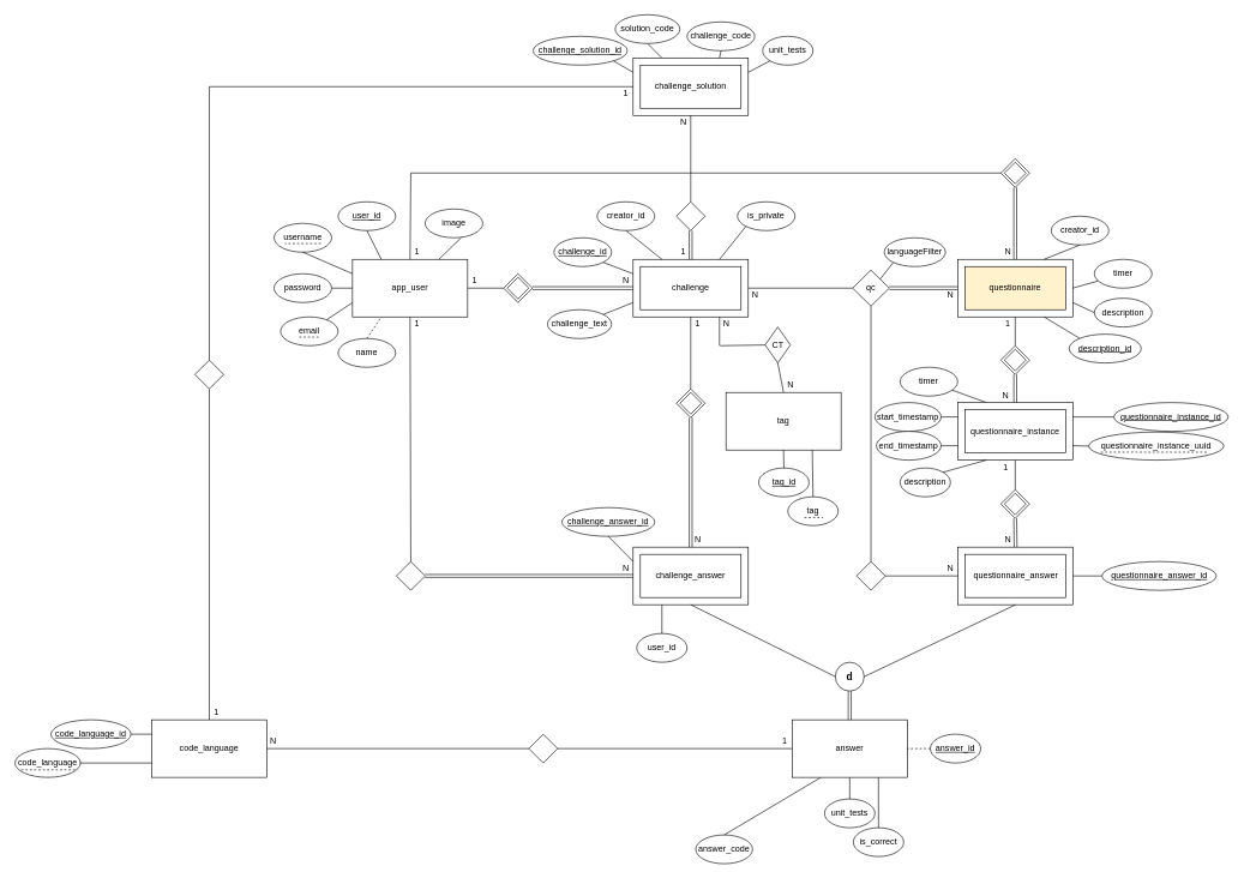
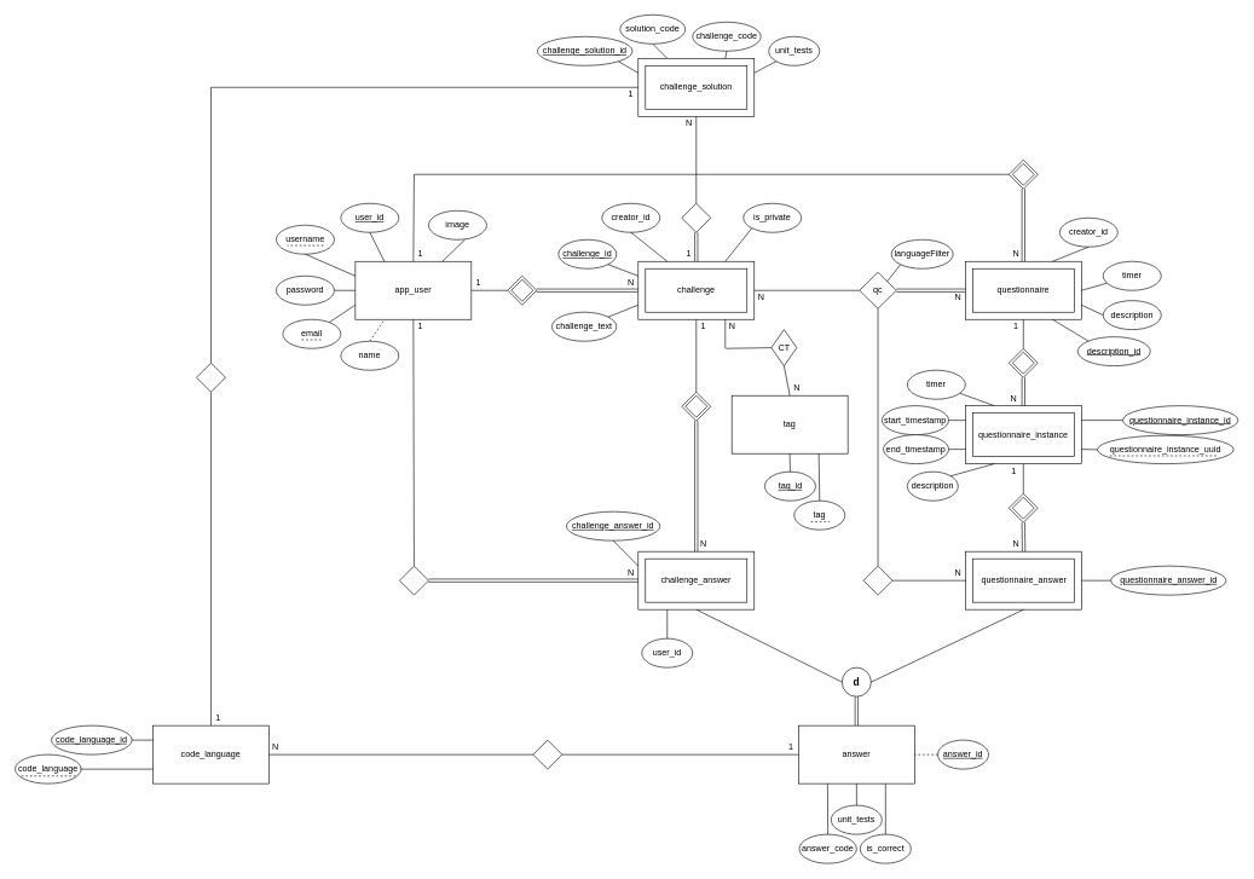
- <mxCell id="11" value="questionnaire" style="rounded=0;whiteSpace=wrap;html=1;fillColor=#fff2cc;" parent="1" vertex="1"><mxGeometry x="1340" y="370" width="140" height="60" as="geometry" /></mxCell>
+ <mxCell id="11" value="questionnaire" style="rounded=0;whiteSpace=wrap;html=1;" parent="1" vertex="1"><mxGeometry x="1340" y="370" width="140" height="60" as="geometry" /></mxCell>
- <mxCell id="32" value="answer_code" style="ellipse;whiteSpace=wrap;html=1;" parent="1" vertex="1"><mxGeometry x="966" y="1160" width="79" height="40" as="geometry" /></mxCell>
+ <mxCell id="32" value="answer_code" style="ellipse;whiteSpace=wrap;html=1;" parent="1" vertex="1"><mxGeometry x="1101" y="1150" width="79" height="40" as="geometry" /></mxCell>
